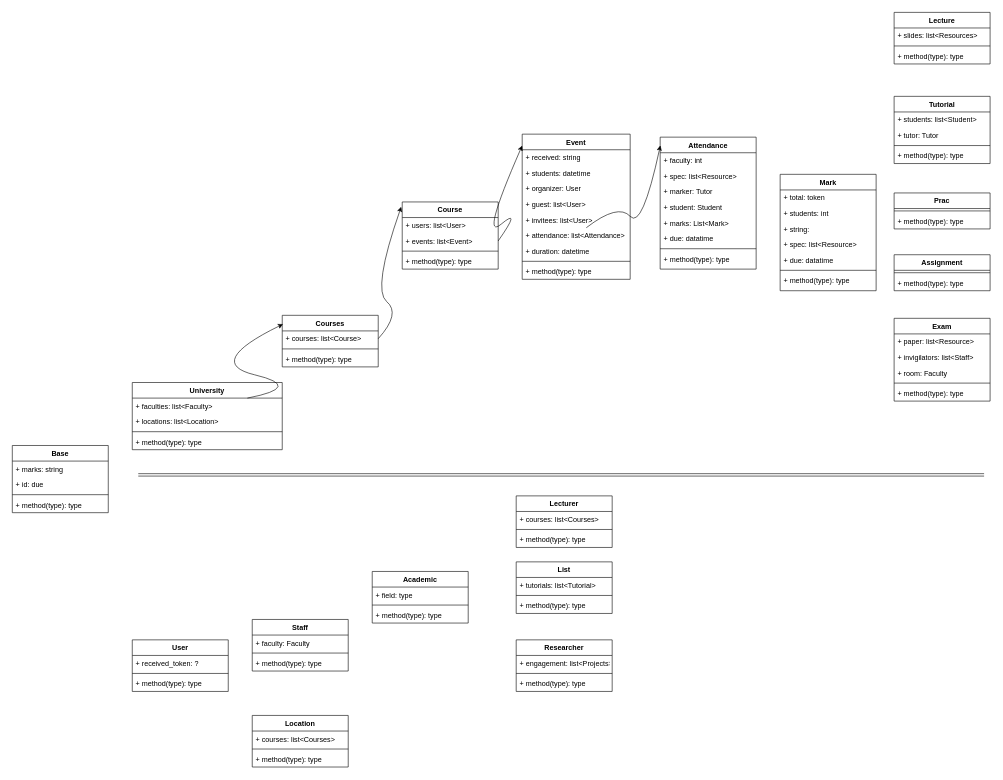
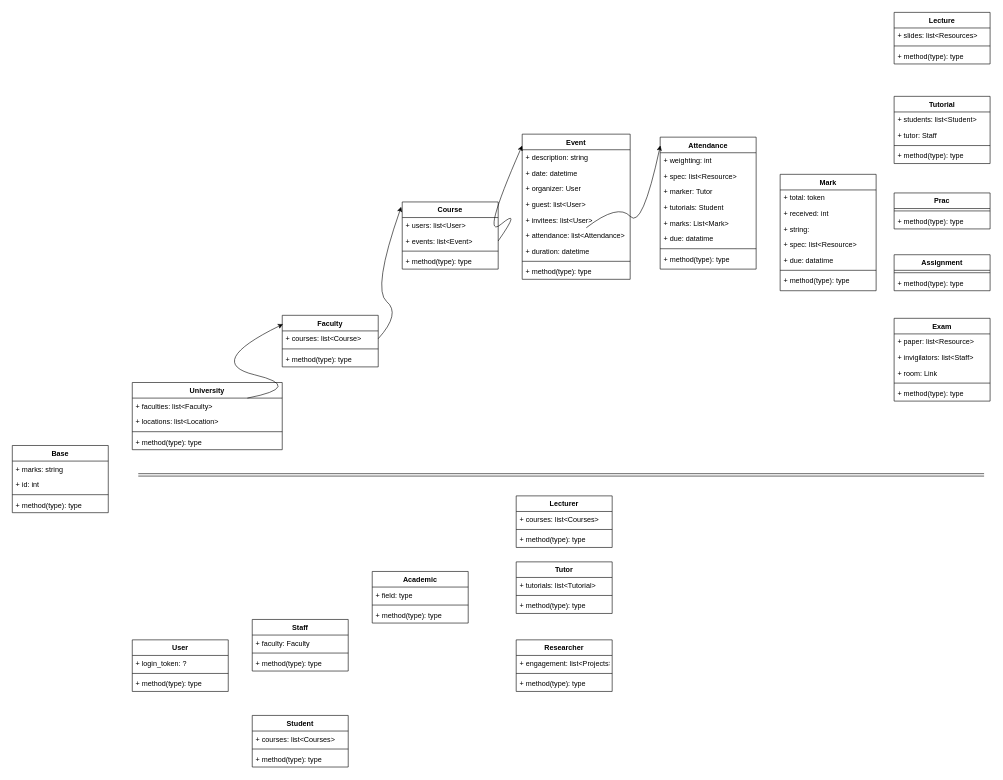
- <mxCell id="44" value="+ tutor: Tutor" style="text;strokeColor=none;fillColor=none;align=left;verticalAlign=top;spacingLeft=4;spacingRight=4;overflow=hidden;rotatable=0;points=[[0,0.5],[1,0.5]];portConstraint=eastwest;" parent="42" vertex="1"><mxGeometry y="52" width="160" height="26" as="geometry" /></mxCell>
+ <mxCell id="44" value="+ tutor: Staff" style="text;strokeColor=none;fillColor=none;align=left;verticalAlign=top;spacingLeft=4;spacingRight=4;overflow=hidden;rotatable=0;points=[[0,0.5],[1,0.5]];portConstraint=eastwest;" parent="42" vertex="1"><mxGeometry y="52" width="160" height="26" as="geometry" /></mxCell>
- <mxCell id="12" value="+ received: string" style="text;strokeColor=none;fillColor=none;align=left;verticalAlign=top;spacingLeft=4;spacingRight=4;overflow=hidden;rotatable=0;points=[[0,0.5],[1,0.5]];portConstraint=eastwest;" parent="11" vertex="1"><mxGeometry y="26" width="180" height="26" as="geometry" /></mxCell>
+ <mxCell id="12" value="+ description: string" style="text;strokeColor=none;fillColor=none;align=left;verticalAlign=top;spacingLeft=4;spacingRight=4;overflow=hidden;rotatable=0;points=[[0,0.5],[1,0.5]];portConstraint=eastwest;" parent="11" vertex="1"><mxGeometry y="26" width="180" height="26" as="geometry" /></mxCell>
- <mxCell id="93" value="+ faculty: int" style="text;strokeColor=none;fillColor=none;align=left;verticalAlign=top;spacingLeft=4;spacingRight=4;overflow=hidden;rotatable=0;points=[[0,0.5],[1,0.5]];portConstraint=eastwest;" vertex="1" parent="92"><mxGeometry y="26" width="160" height="26" as="geometry" /></mxCell>
+ <mxCell id="93" value="+ weighting: int" style="text;strokeColor=none;fillColor=none;align=left;verticalAlign=top;spacingLeft=4;spacingRight=4;overflow=hidden;rotatable=0;points=[[0,0.5],[1,0.5]];portConstraint=eastwest;" vertex="1" parent="92"><mxGeometry y="26" width="160" height="26" as="geometry" /></mxCell>
- <mxCell id="13" value="+ students: datetime" style="text;strokeColor=none;fillColor=none;align=left;verticalAlign=top;spacingLeft=4;spacingRight=4;overflow=hidden;rotatable=0;points=[[0,0.5],[1,0.5]];portConstraint=eastwest;" parent="11" vertex="1"><mxGeometry y="52" width="180" height="26" as="geometry" /></mxCell>
+ <mxCell id="13" value="+ date: datetime" style="text;strokeColor=none;fillColor=none;align=left;verticalAlign=top;spacingLeft=4;spacingRight=4;overflow=hidden;rotatable=0;points=[[0,0.5],[1,0.5]];portConstraint=eastwest;" parent="11" vertex="1"><mxGeometry y="52" width="180" height="26" as="geometry" /></mxCell>
- <mxCell id="96" value="+ student: Student" style="text;strokeColor=none;fillColor=none;align=left;verticalAlign=top;spacingLeft=4;spacingRight=4;overflow=hidden;rotatable=0;points=[[0,0.5],[1,0.5]];portConstraint=eastwest;" vertex="1" parent="92"><mxGeometry y="104" width="160" height="26" as="geometry" /></mxCell>
+ <mxCell id="96" value="+ tutorials: Student" style="text;strokeColor=none;fillColor=none;align=left;verticalAlign=top;spacingLeft=4;spacingRight=4;overflow=hidden;rotatable=0;points=[[0,0.5],[1,0.5]];portConstraint=eastwest;" vertex="1" parent="92"><mxGeometry y="104" width="160" height="26" as="geometry" /></mxCell>
- <mxCell id="74" value="+ students: int" style="text;strokeColor=none;fillColor=none;align=left;verticalAlign=top;spacingLeft=4;spacingRight=4;overflow=hidden;rotatable=0;points=[[0,0.5],[1,0.5]];portConstraint=eastwest;" vertex="1" parent="72"><mxGeometry y="52" width="160" height="26" as="geometry" /></mxCell>
+ <mxCell id="74" value="+ received: int" style="text;strokeColor=none;fillColor=none;align=left;verticalAlign=top;spacingLeft=4;spacingRight=4;overflow=hidden;rotatable=0;points=[[0,0.5],[1,0.5]];portConstraint=eastwest;" vertex="1" parent="72"><mxGeometry y="52" width="160" height="26" as="geometry" /></mxCell>
- <mxCell id="7" value="Courses" style="swimlane;fontStyle=1;align=center;verticalAlign=top;childLayout=stackLayout;horizontal=1;startSize=26;horizontalStack=0;resizeParent=1;resizeParentMax=0;resizeLast=0;collapsible=1;marginBottom=0;" parent="1" vertex="1"><mxGeometry x="470" y="525" width="160" height="86" as="geometry" /></mxCell>
+ <mxCell id="7" value="Faculty" style="swimlane;fontStyle=1;align=center;verticalAlign=top;childLayout=stackLayout;horizontal=1;startSize=26;horizontalStack=0;resizeParent=1;resizeParentMax=0;resizeLast=0;collapsible=1;marginBottom=0;" parent="1" vertex="1"><mxGeometry x="470" y="525" width="160" height="86" as="geometry" /></mxCell>
- <mxCell id="58" value="+ room: Faculty" style="text;strokeColor=none;fillColor=none;align=left;verticalAlign=top;spacingLeft=4;spacingRight=4;overflow=hidden;rotatable=0;points=[[0,0.5],[1,0.5]];portConstraint=eastwest;" parent="55" vertex="1"><mxGeometry y="78" width="160" height="26" as="geometry" /></mxCell>
+ <mxCell id="58" value="+ room: Link" style="text;strokeColor=none;fillColor=none;align=left;verticalAlign=top;spacingLeft=4;spacingRight=4;overflow=hidden;rotatable=0;points=[[0,0.5],[1,0.5]];portConstraint=eastwest;" parent="55" vertex="1"><mxGeometry y="78" width="160" height="26" as="geometry" /></mxCell>
- <mxCell id="86" value="+ id: due" style="text;strokeColor=none;fillColor=none;align=left;verticalAlign=top;spacingLeft=4;spacingRight=4;overflow=hidden;rotatable=0;points=[[0,0.5],[1,0.5]];portConstraint=eastwest;" parent="84" vertex="1"><mxGeometry y="52" width="160" height="26" as="geometry" /></mxCell>
+ <mxCell id="86" value="+ id: int" style="text;strokeColor=none;fillColor=none;align=left;verticalAlign=top;spacingLeft=4;spacingRight=4;overflow=hidden;rotatable=0;points=[[0,0.5],[1,0.5]];portConstraint=eastwest;" parent="84" vertex="1"><mxGeometry y="52" width="160" height="26" as="geometry" /></mxCell>
- <mxCell id="68" value="List" style="swimlane;fontStyle=1;align=center;verticalAlign=top;childLayout=stackLayout;horizontal=1;startSize=26;horizontalStack=0;resizeParent=1;resizeParentMax=0;resizeLast=0;collapsible=1;marginBottom=0;" parent="1" vertex="1"><mxGeometry x="860" y="936" width="160" height="86" as="geometry" /></mxCell>
+ <mxCell id="68" value="Tutor" style="swimlane;fontStyle=1;align=center;verticalAlign=top;childLayout=stackLayout;horizontal=1;startSize=26;horizontalStack=0;resizeParent=1;resizeParentMax=0;resizeLast=0;collapsible=1;marginBottom=0;" parent="1" vertex="1"><mxGeometry x="860" y="936" width="160" height="86" as="geometry" /></mxCell>
- <mxCell id="22" value="+ received_token: ?" style="text;strokeColor=none;fillColor=none;align=left;verticalAlign=top;spacingLeft=4;spacingRight=4;overflow=hidden;rotatable=0;points=[[0,0.5],[1,0.5]];portConstraint=eastwest;" parent="21" vertex="1"><mxGeometry y="26" width="160" height="26" as="geometry" /></mxCell>
+ <mxCell id="22" value="+ login_token: ?" style="text;strokeColor=none;fillColor=none;align=left;verticalAlign=top;spacingLeft=4;spacingRight=4;overflow=hidden;rotatable=0;points=[[0,0.5],[1,0.5]];portConstraint=eastwest;" parent="21" vertex="1"><mxGeometry y="26" width="160" height="26" as="geometry" /></mxCell>
- <mxCell id="51" value="Location" style="swimlane;fontStyle=1;align=center;verticalAlign=top;childLayout=stackLayout;horizontal=1;startSize=26;horizontalStack=0;resizeParent=1;resizeParentMax=0;resizeLast=0;collapsible=1;marginBottom=0;" parent="1" vertex="1"><mxGeometry x="420" y="1192" width="160" height="86" as="geometry" /></mxCell>
+ <mxCell id="51" value="Student" style="swimlane;fontStyle=1;align=center;verticalAlign=top;childLayout=stackLayout;horizontal=1;startSize=26;horizontalStack=0;resizeParent=1;resizeParentMax=0;resizeLast=0;collapsible=1;marginBottom=0;" parent="1" vertex="1"><mxGeometry x="420" y="1192" width="160" height="86" as="geometry" /></mxCell>
